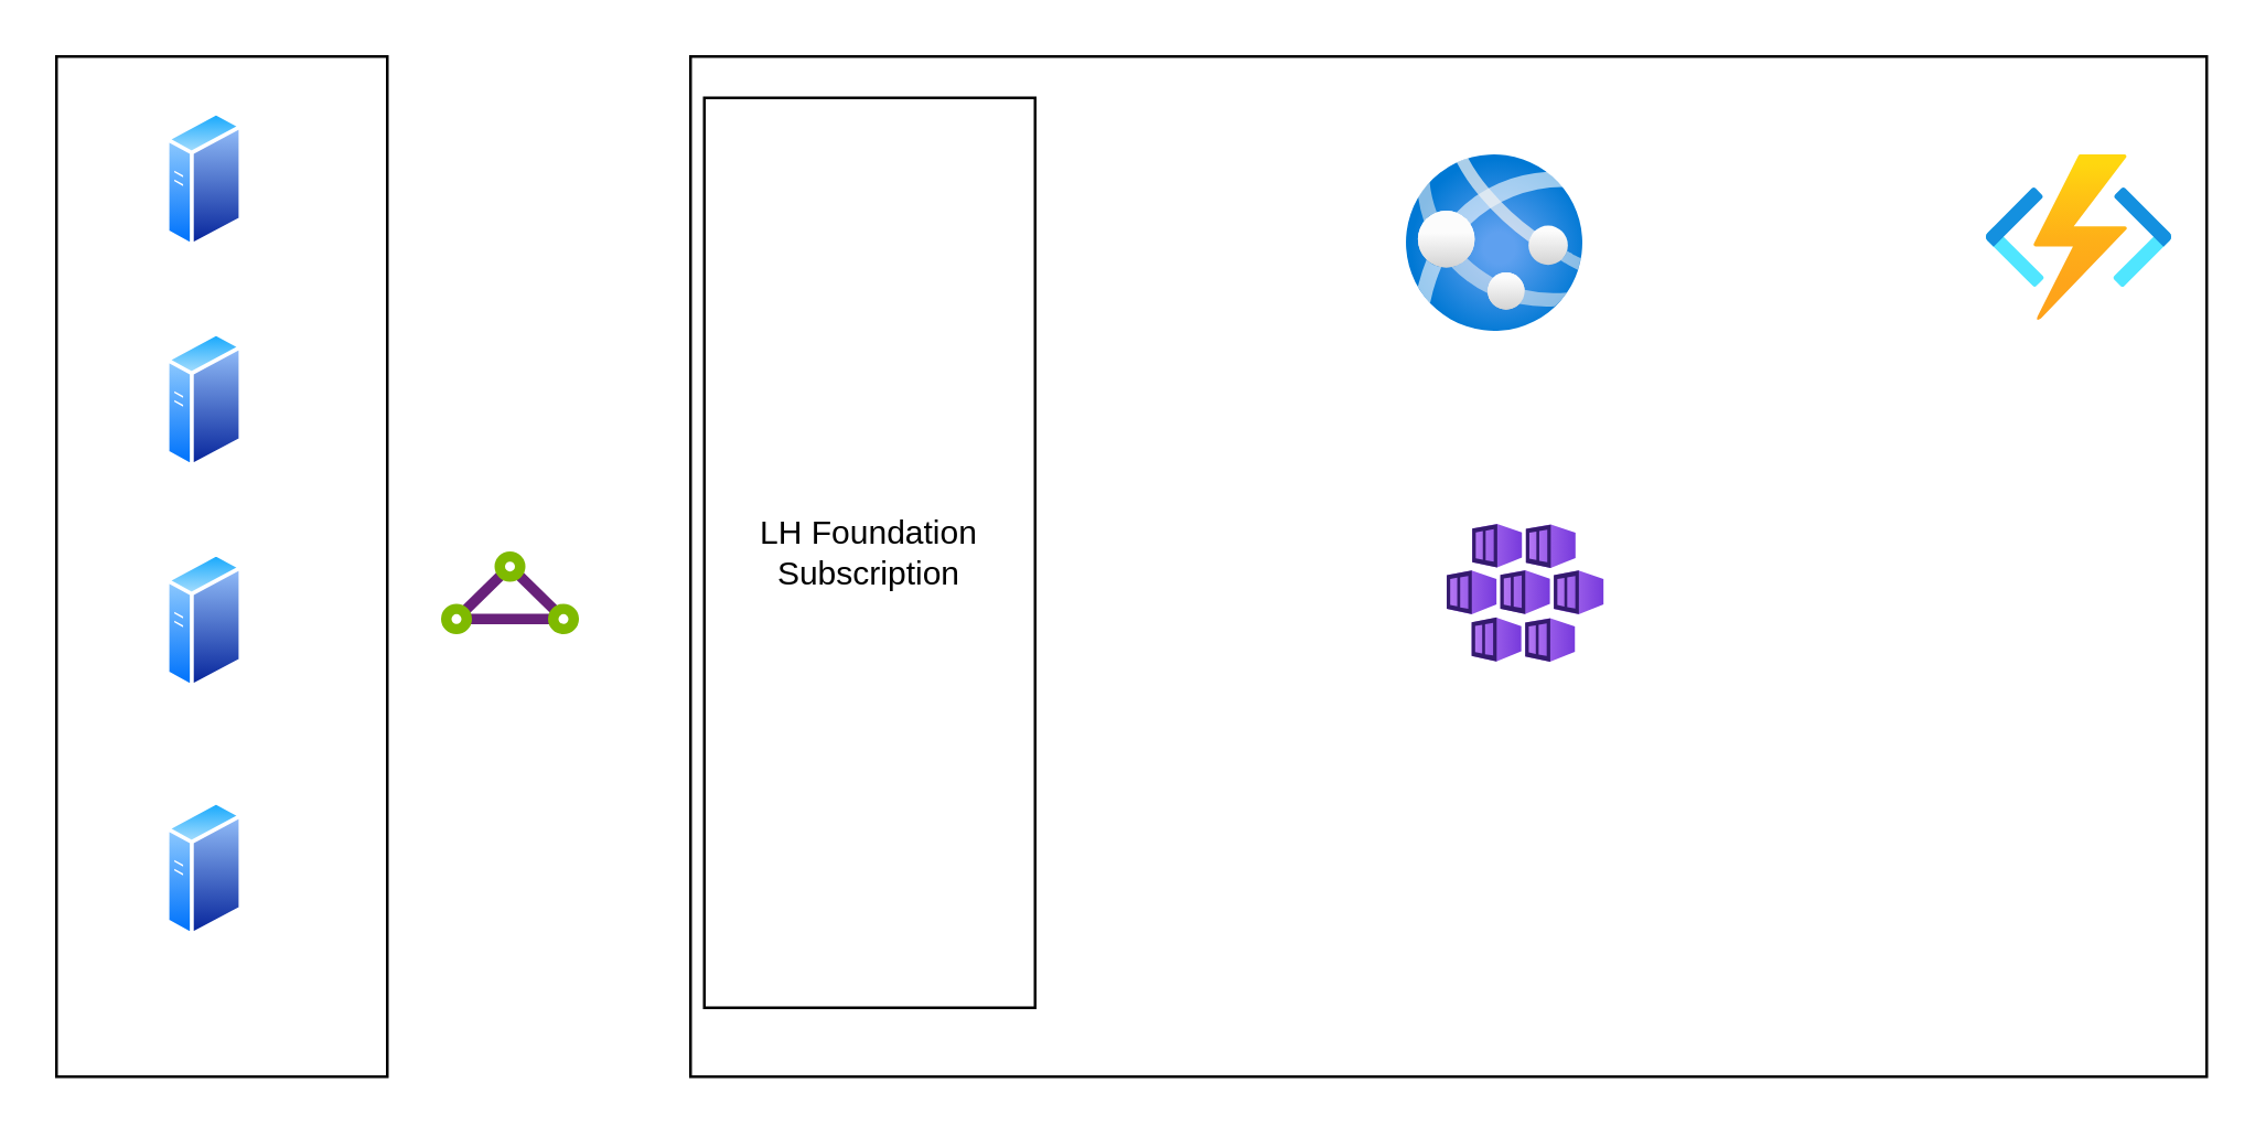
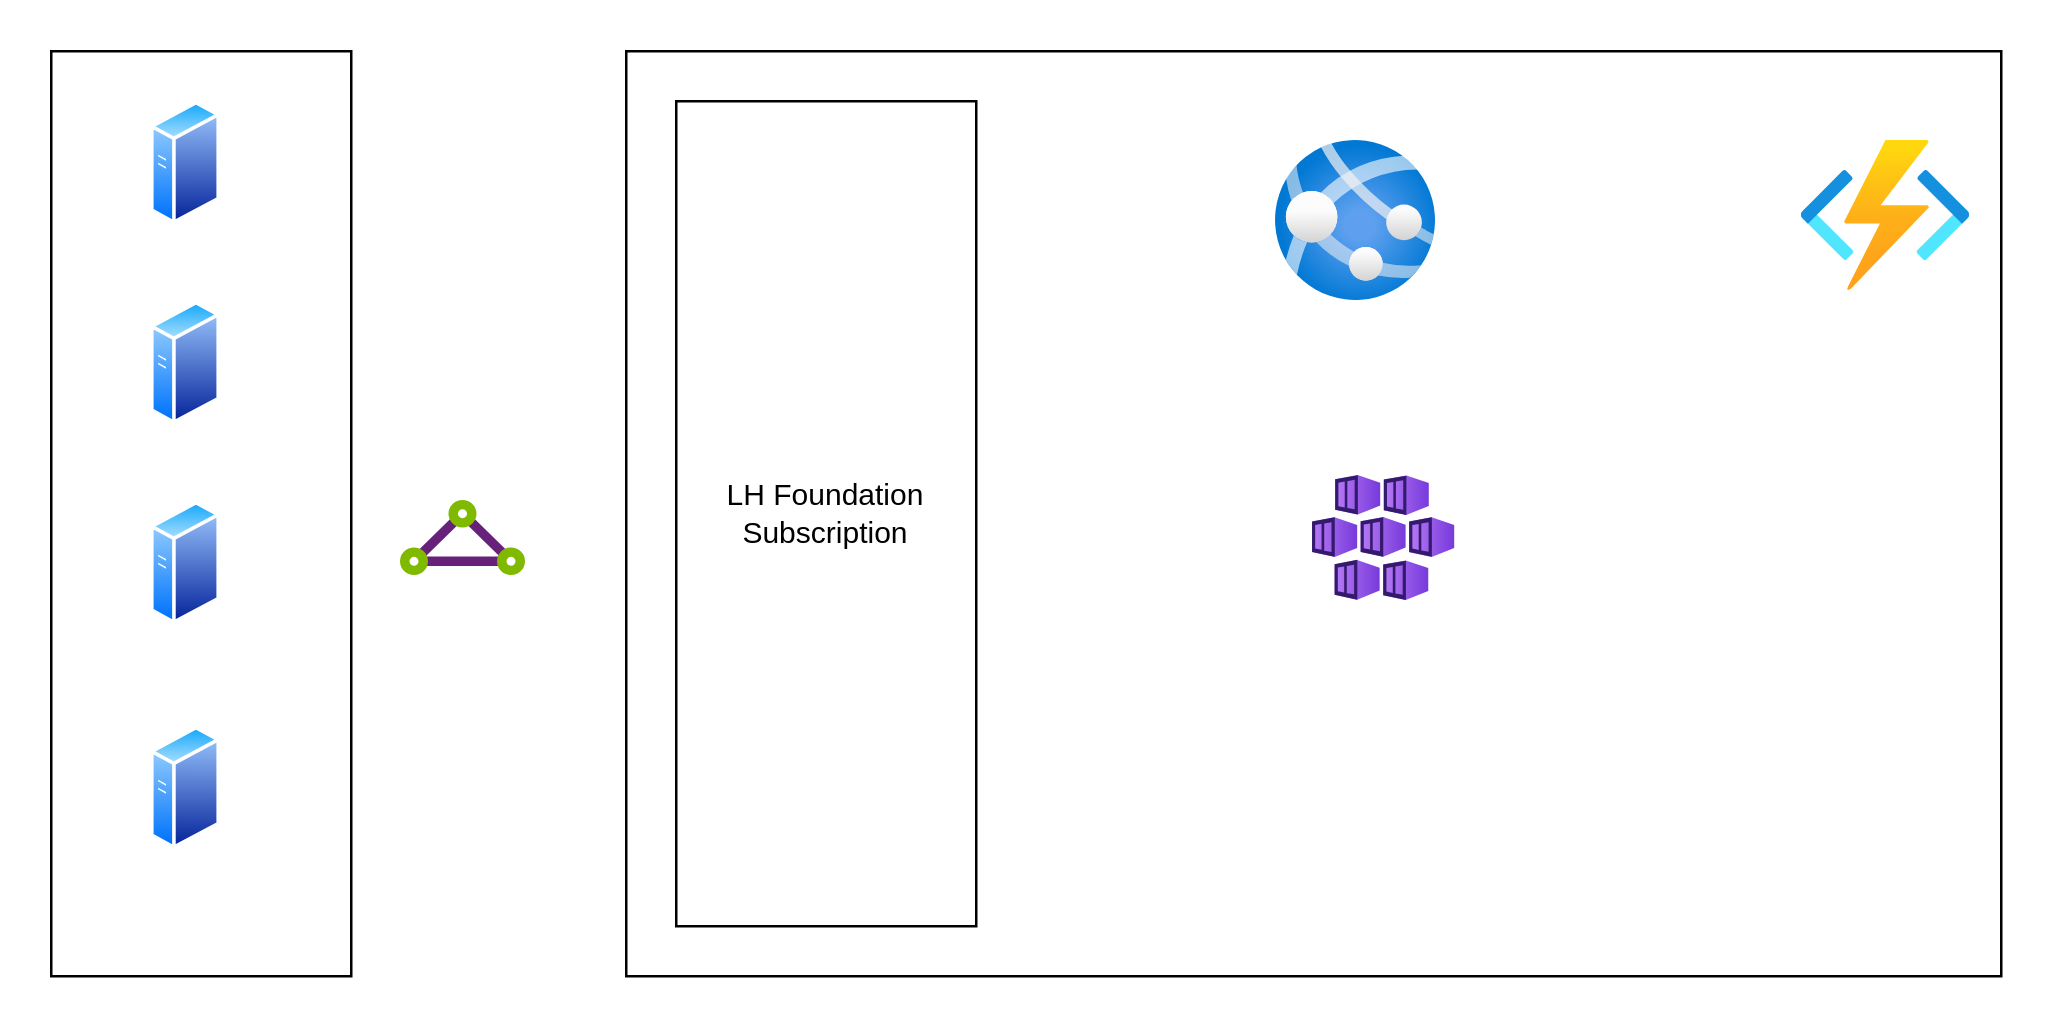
- <mxCell id="11" value="LH Foundation Subscription" style="rounded=0;whiteSpace=wrap;html=1;" vertex="1" parent="1"><mxGeometry x="255" y="35" width="120" height="330" as="geometry" /></mxCell>
+ <mxCell id="11" value="LH Foundation Subscription" style="rounded=0;whiteSpace=wrap;html=1;" vertex="1" parent="1"><mxGeometry x="270" y="40" width="120" height="330" as="geometry" /></mxCell>
